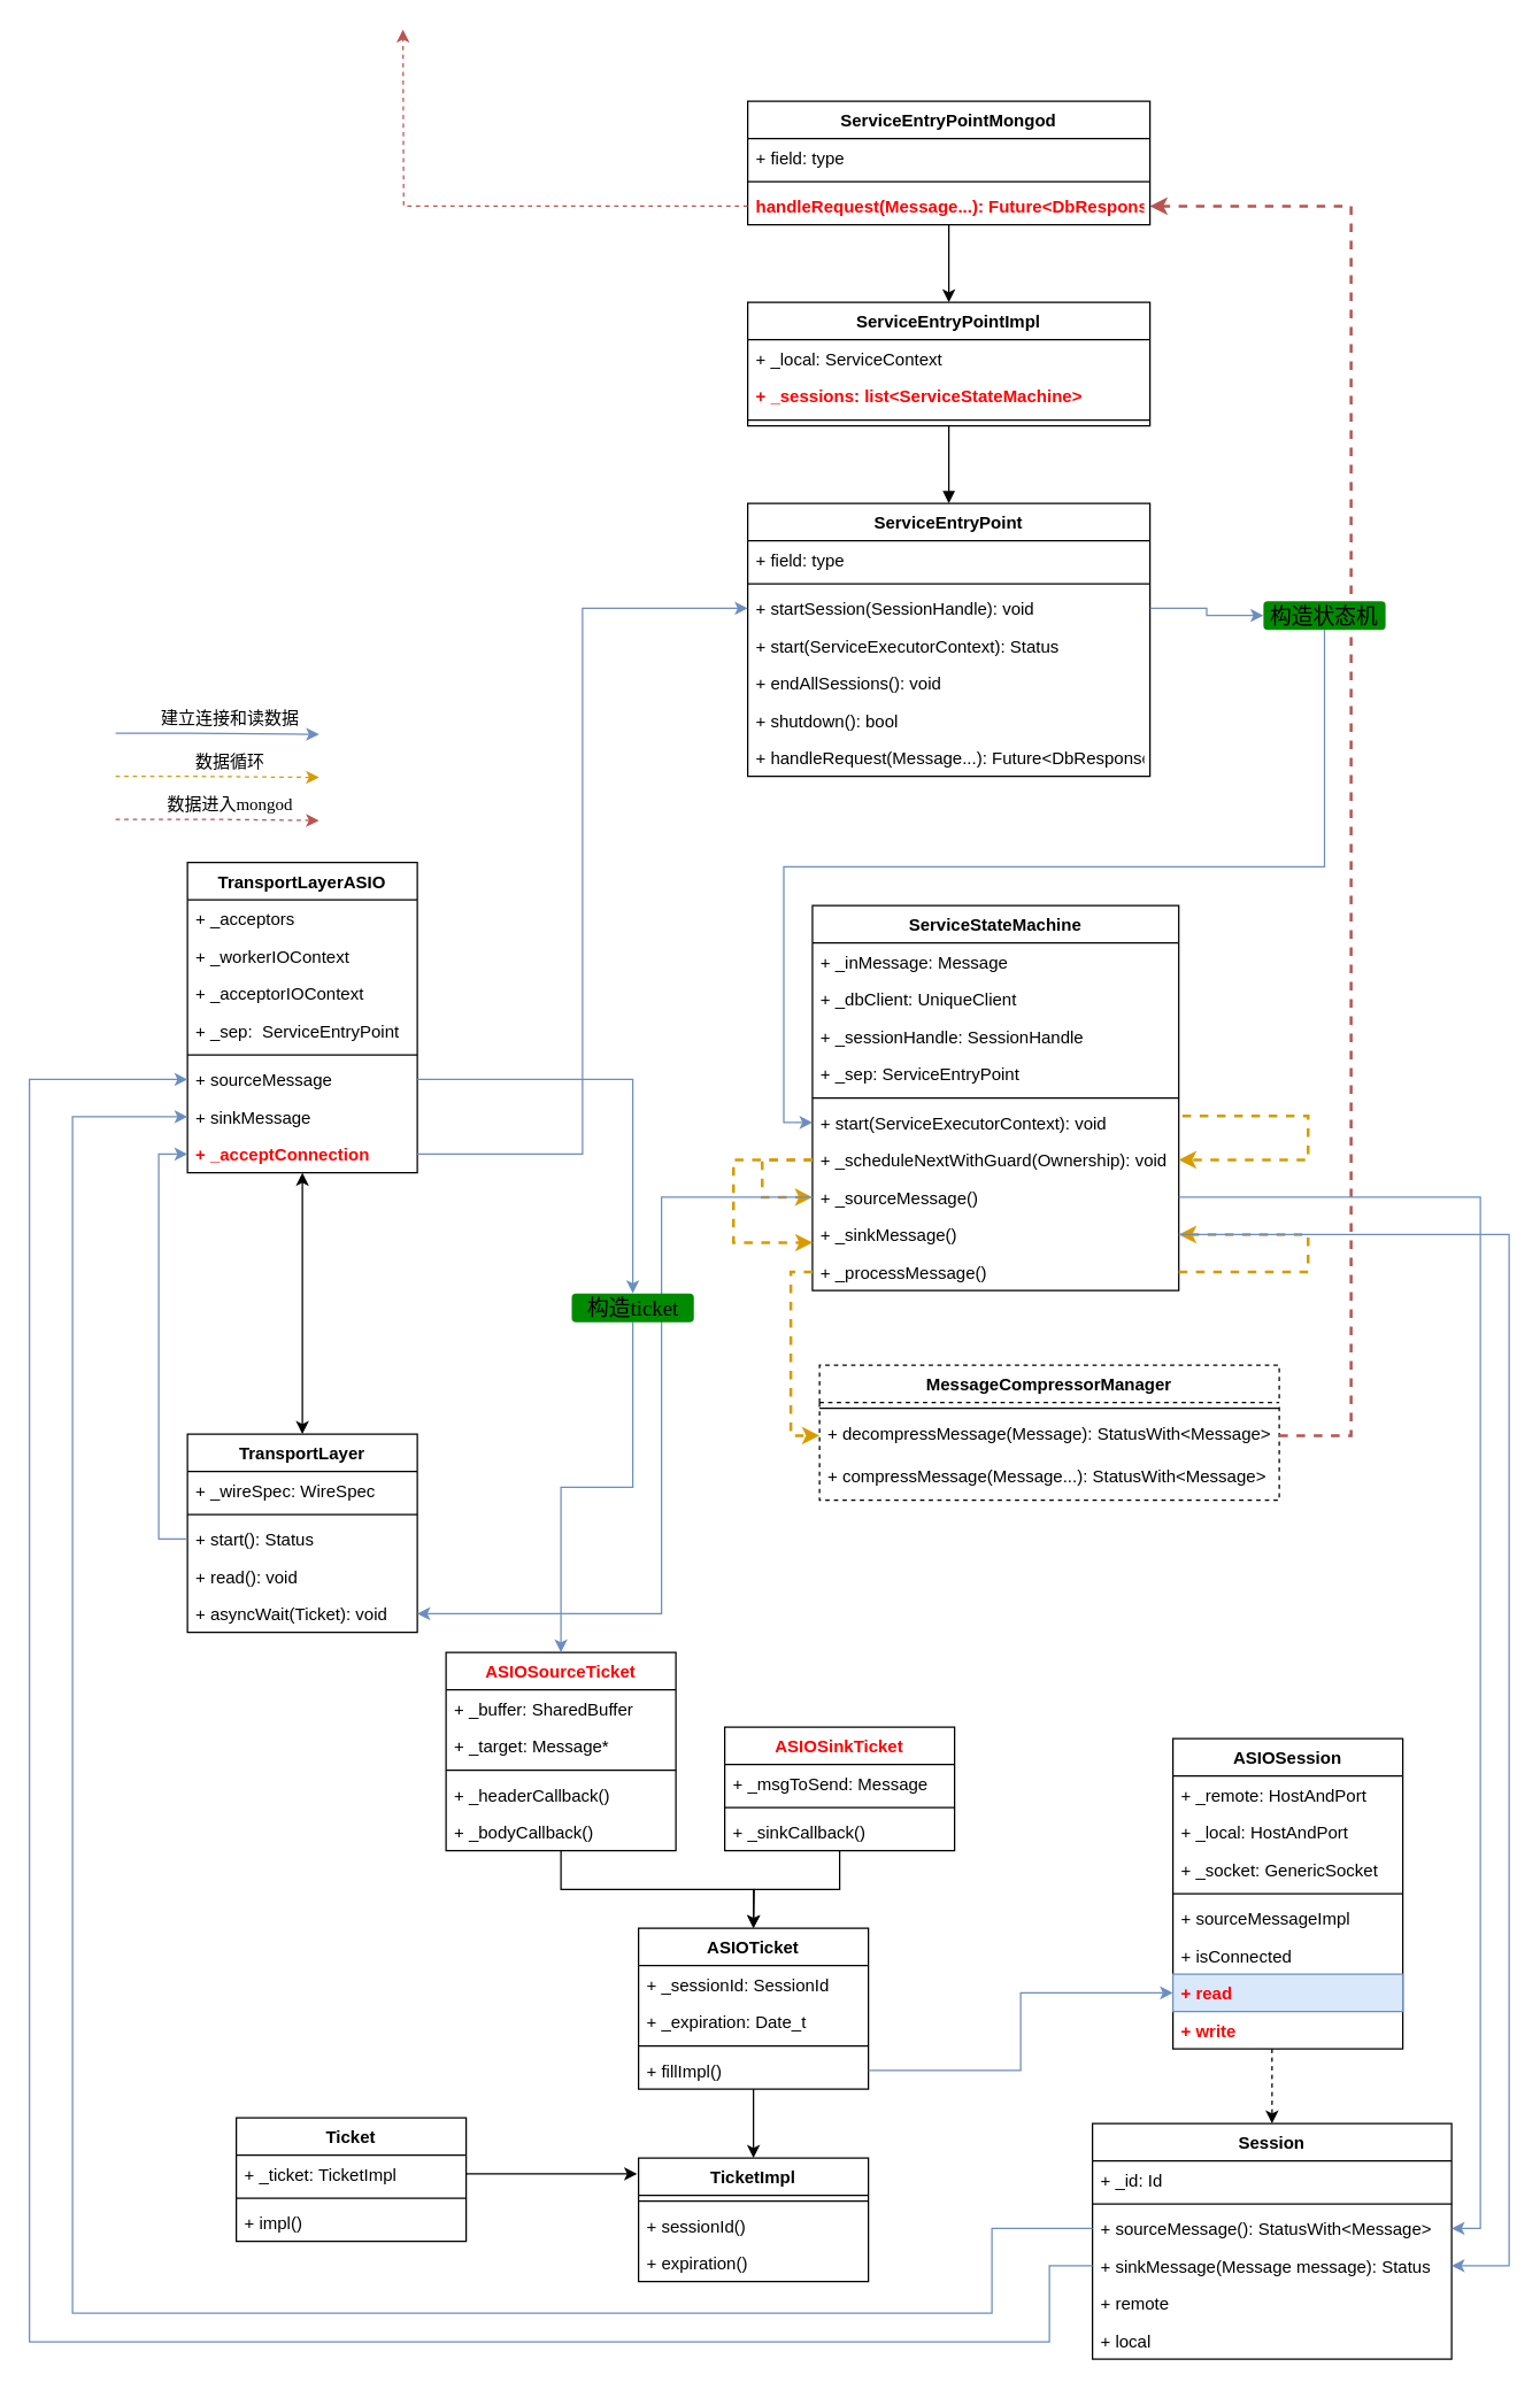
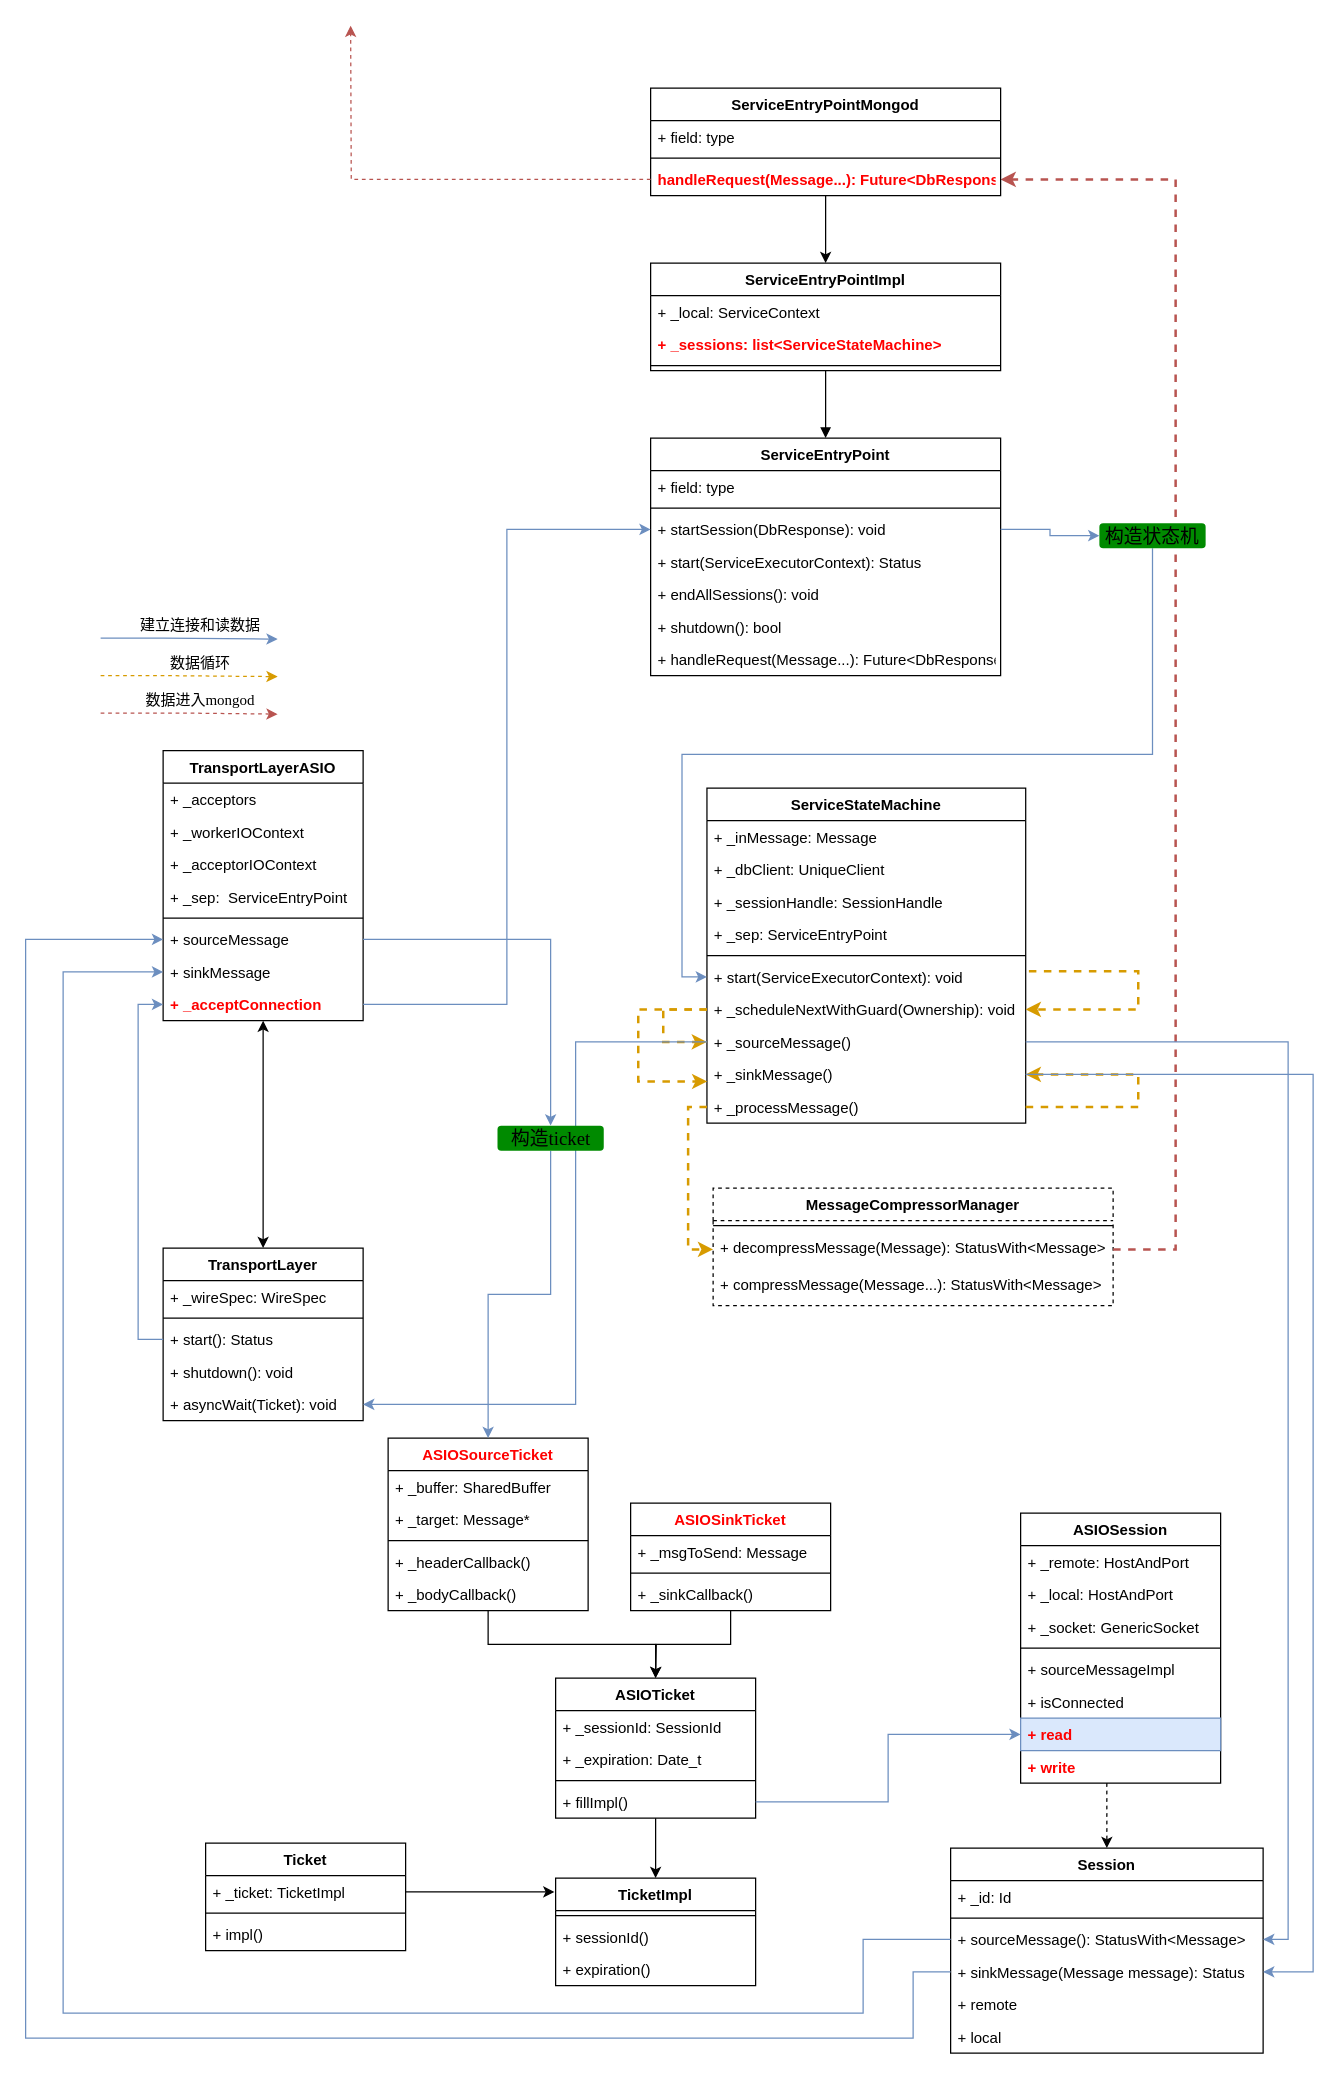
- <mxCell id="38" value="+ startSession(SessionHandle): void" style="text;align=left;verticalAlign=top;spacingLeft=4;spacingRight=4;overflow=hidden;rotatable=0;points=[[0,0.5],[1,0.5]];portConstraint=eastwest;" parent="35" vertex="1"><mxGeometry y="60" width="280" height="26" as="geometry" /></mxCell>
+ <mxCell id="38" value="+ startSession(DbResponse): void" style="text;align=left;verticalAlign=top;spacingLeft=4;spacingRight=4;overflow=hidden;rotatable=0;points=[[0,0.5],[1,0.5]];portConstraint=eastwest;" parent="35" vertex="1"><mxGeometry y="60" width="280" height="26" as="geometry" /></mxCell>
- <mxCell id="6" value="+ read(): void" style="text;strokeColor=none;fillColor=none;align=left;verticalAlign=top;spacingLeft=4;spacingRight=4;overflow=hidden;rotatable=0;points=[[0,0.5],[1,0.5]];portConstraint=eastwest;" parent="2" vertex="1"><mxGeometry y="86" width="160" height="26" as="geometry" /></mxCell>
+ <mxCell id="6" value="+ shutdown(): void" style="text;strokeColor=none;fillColor=none;align=left;verticalAlign=top;spacingLeft=4;spacingRight=4;overflow=hidden;rotatable=0;points=[[0,0.5],[1,0.5]];portConstraint=eastwest;" parent="2" vertex="1"><mxGeometry y="86" width="160" height="26" as="geometry" /></mxCell>
